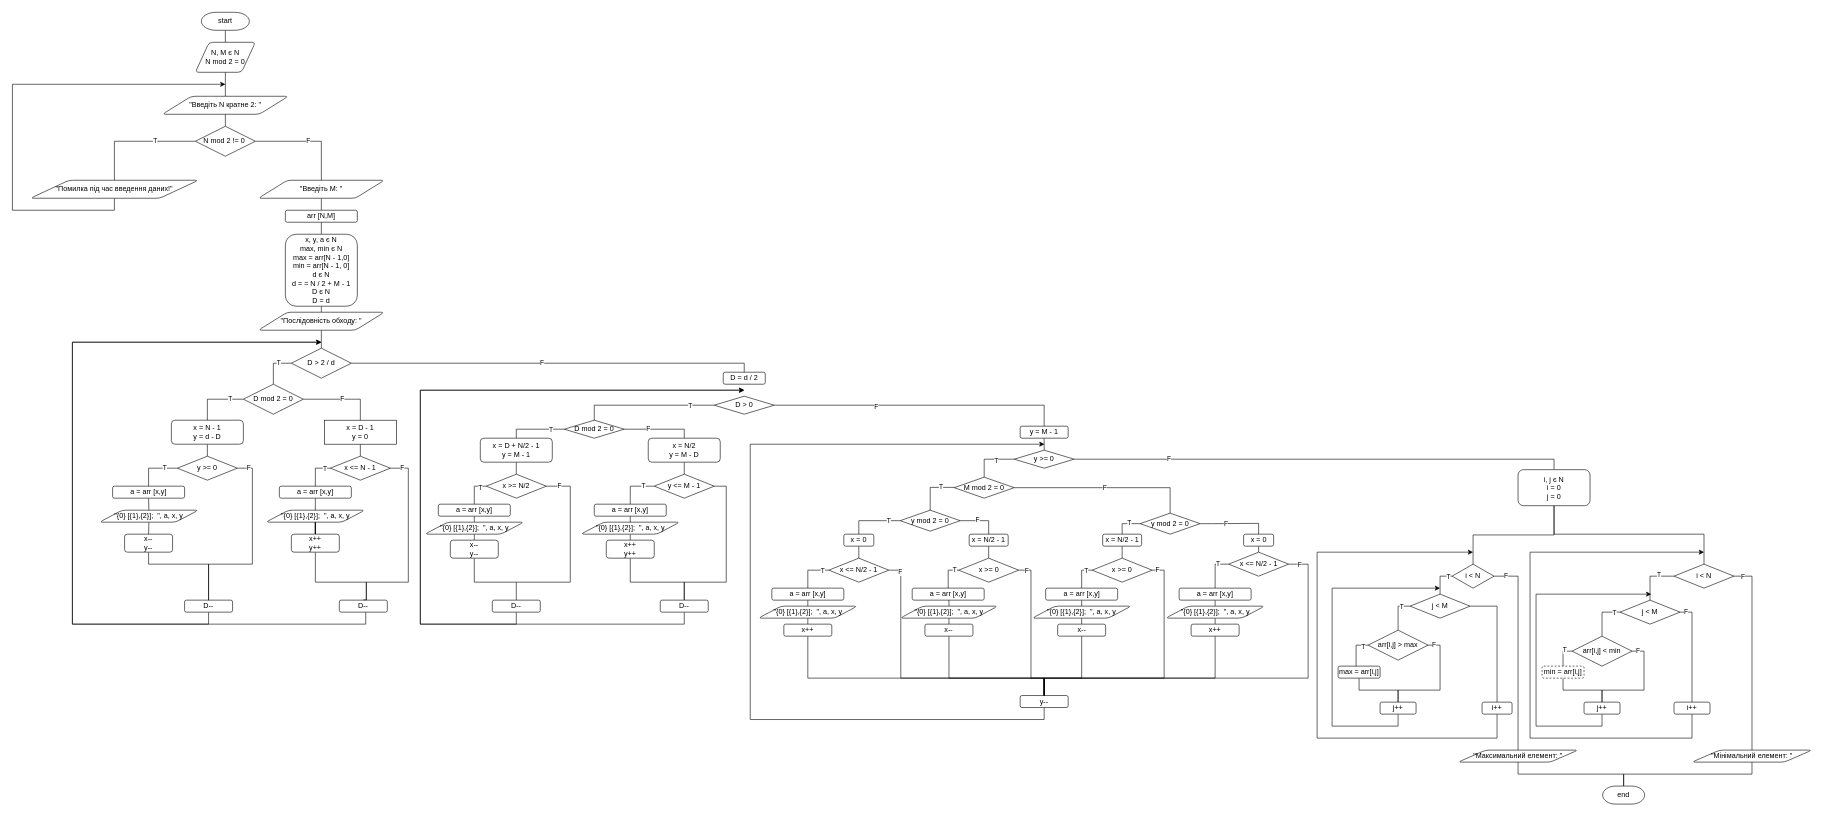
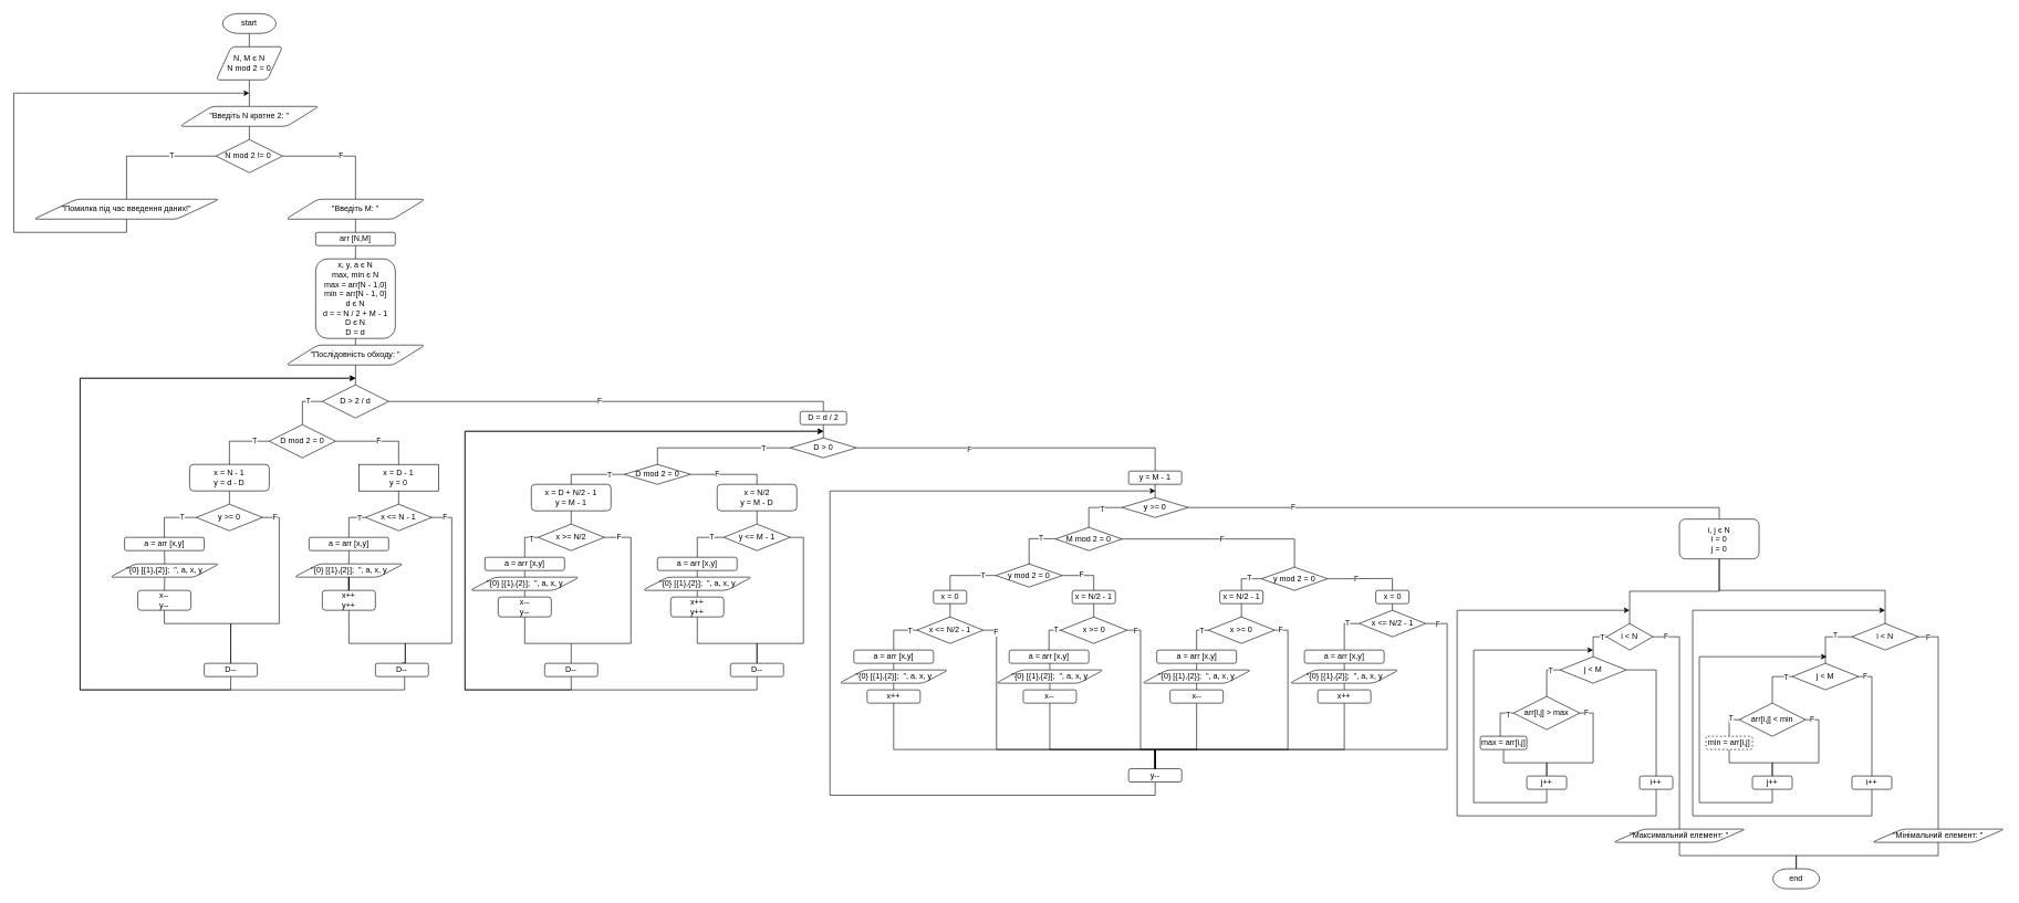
+ <mxCell id="58" style="edgeStyle=orthogonalEdgeStyle;rounded=0;orthogonalLoop=1;jettySize=auto;html=1;exitX=0.5;exitY=1;exitDx=0;exitDy=0;entryX=0.5;entryY=0;entryDx=0;entryDy=0;entryPerimeter=0;endArrow=none;endFill=0;" edge="1" parent="1" source="59" target="94"><mxGeometry relative="1" as="geometry" /></mxCell>
